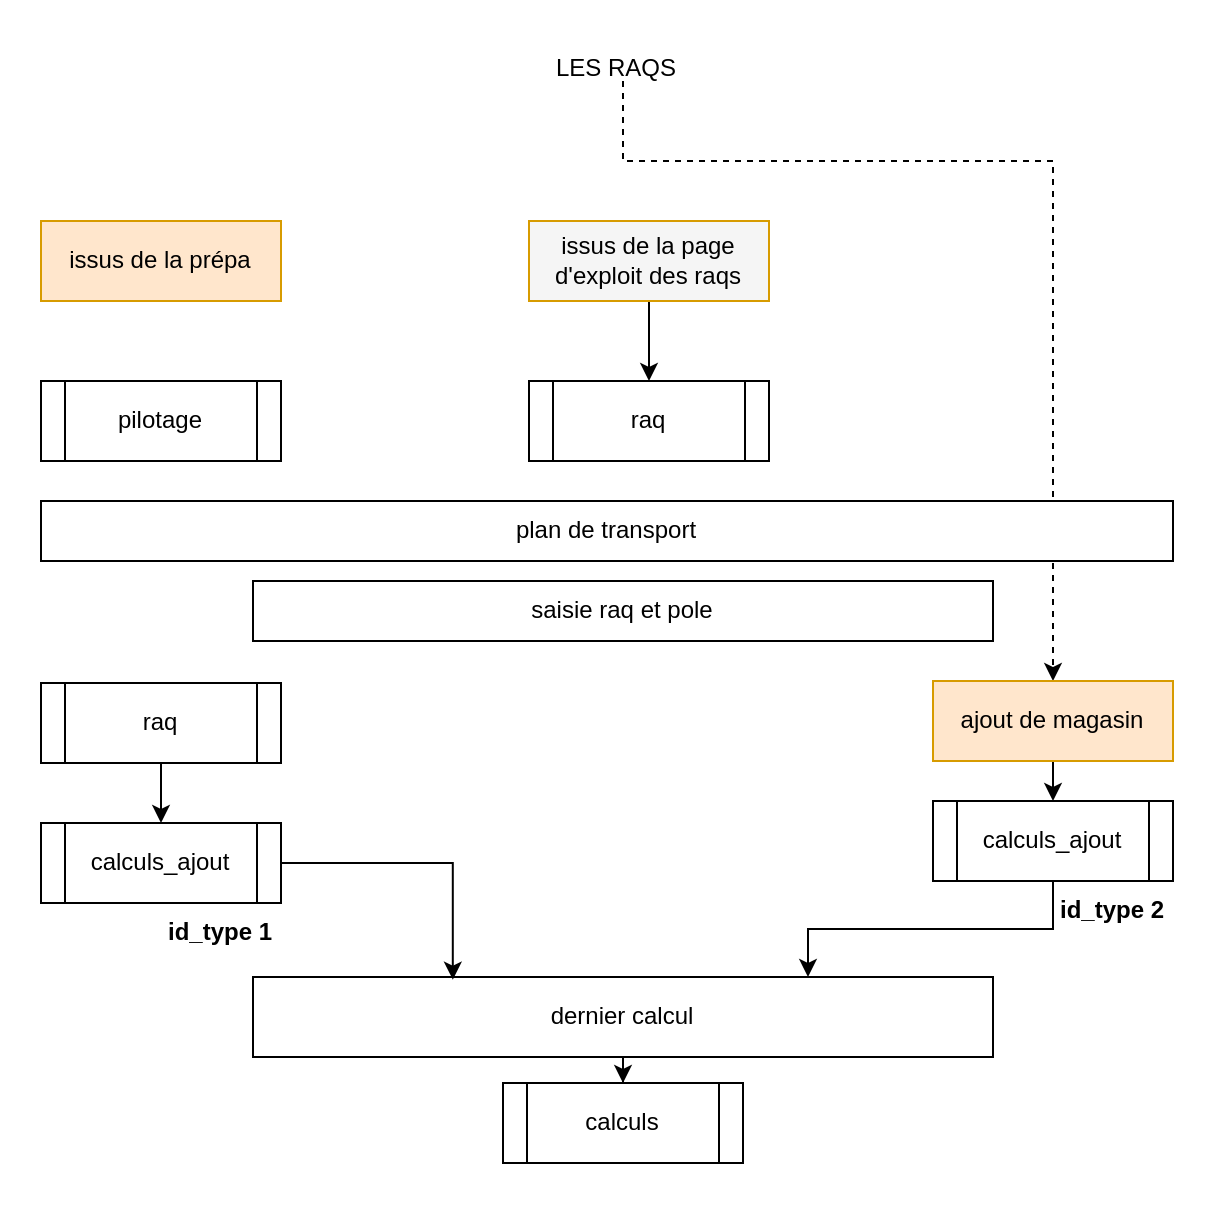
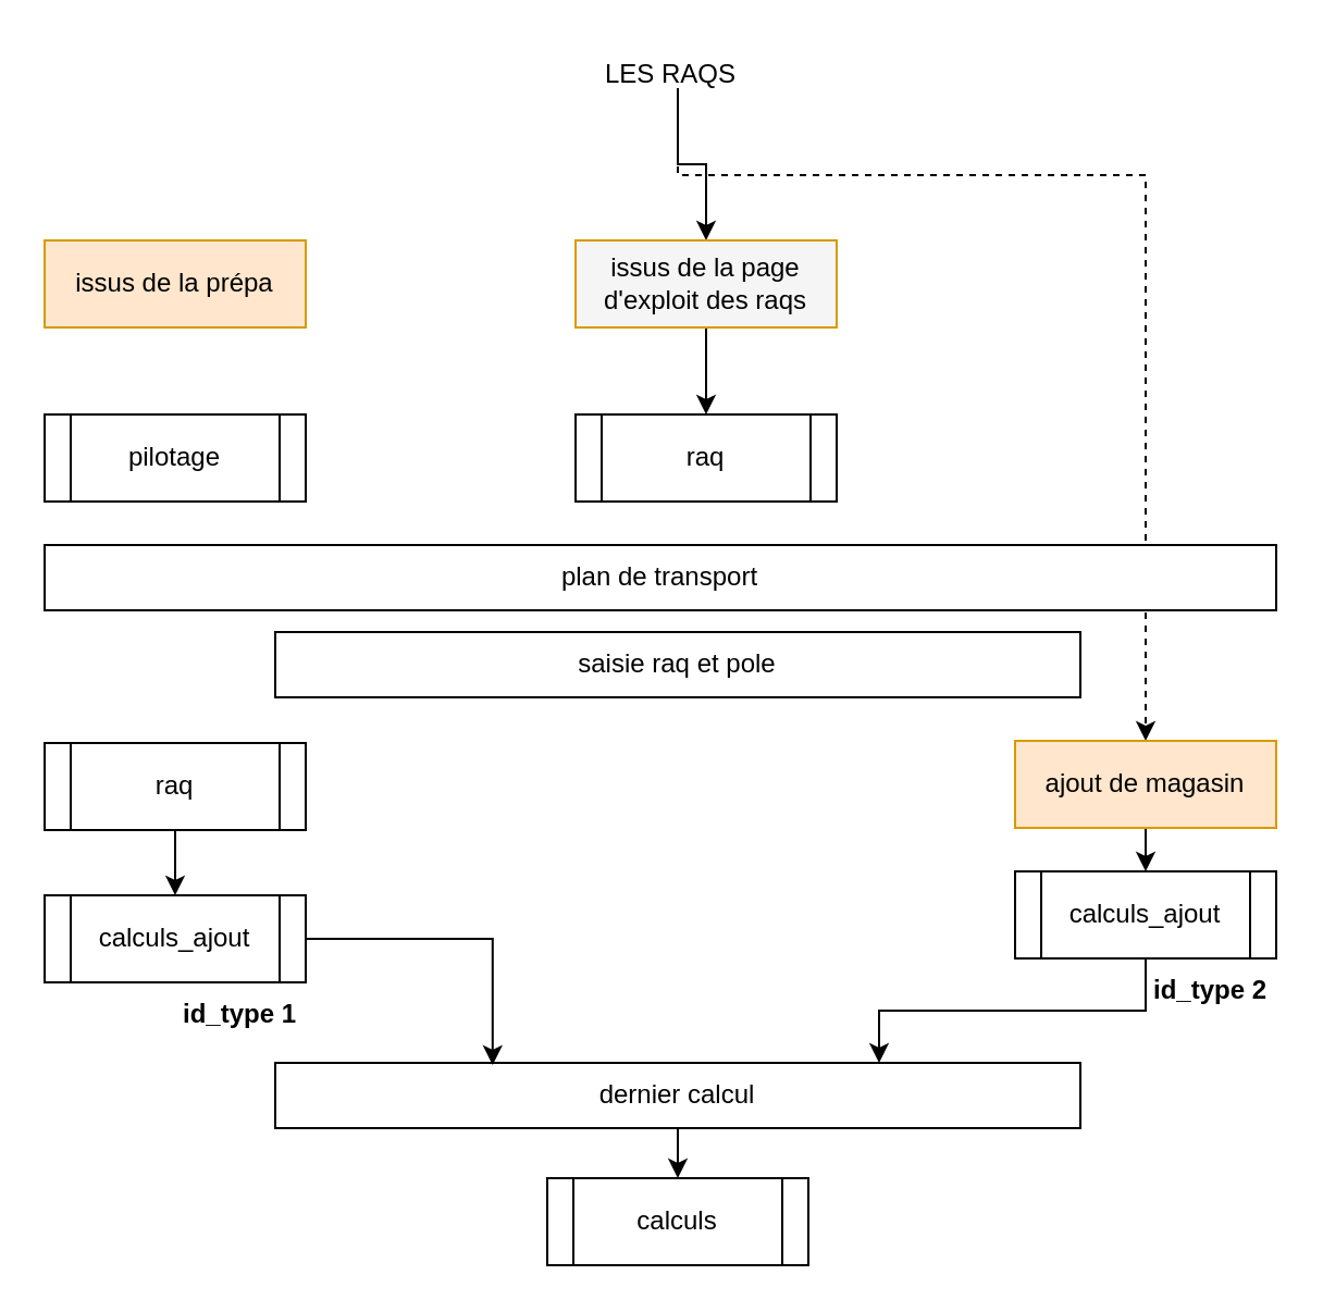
+ <mxCell id="2" style="edgeStyle=orthogonalEdgeStyle;rounded=0;orthogonalLoop=1;jettySize=auto;html=1;exitX=0.5;exitY=1;exitDx=0;exitDy=0;entryX=0.5;entryY=0;entryDx=0;entryDy=0;" edge="1" parent="1" source="4" target="8"><mxGeometry relative="1" as="geometry" /></mxCell>
- <mxCell id="19" value="dernier calcul" style="rounded=0;whiteSpace=wrap;html=1;" vertex="1" parent="1"><mxGeometry x="126" y="488" width="370" height="40" as="geometry" /></mxCell>
+ <mxCell id="19" value="dernier calcul" style="rounded=0;whiteSpace=wrap;html=1;" vertex="1" parent="1"><mxGeometry x="126" y="488" width="370" height="30" as="geometry" /></mxCell>
